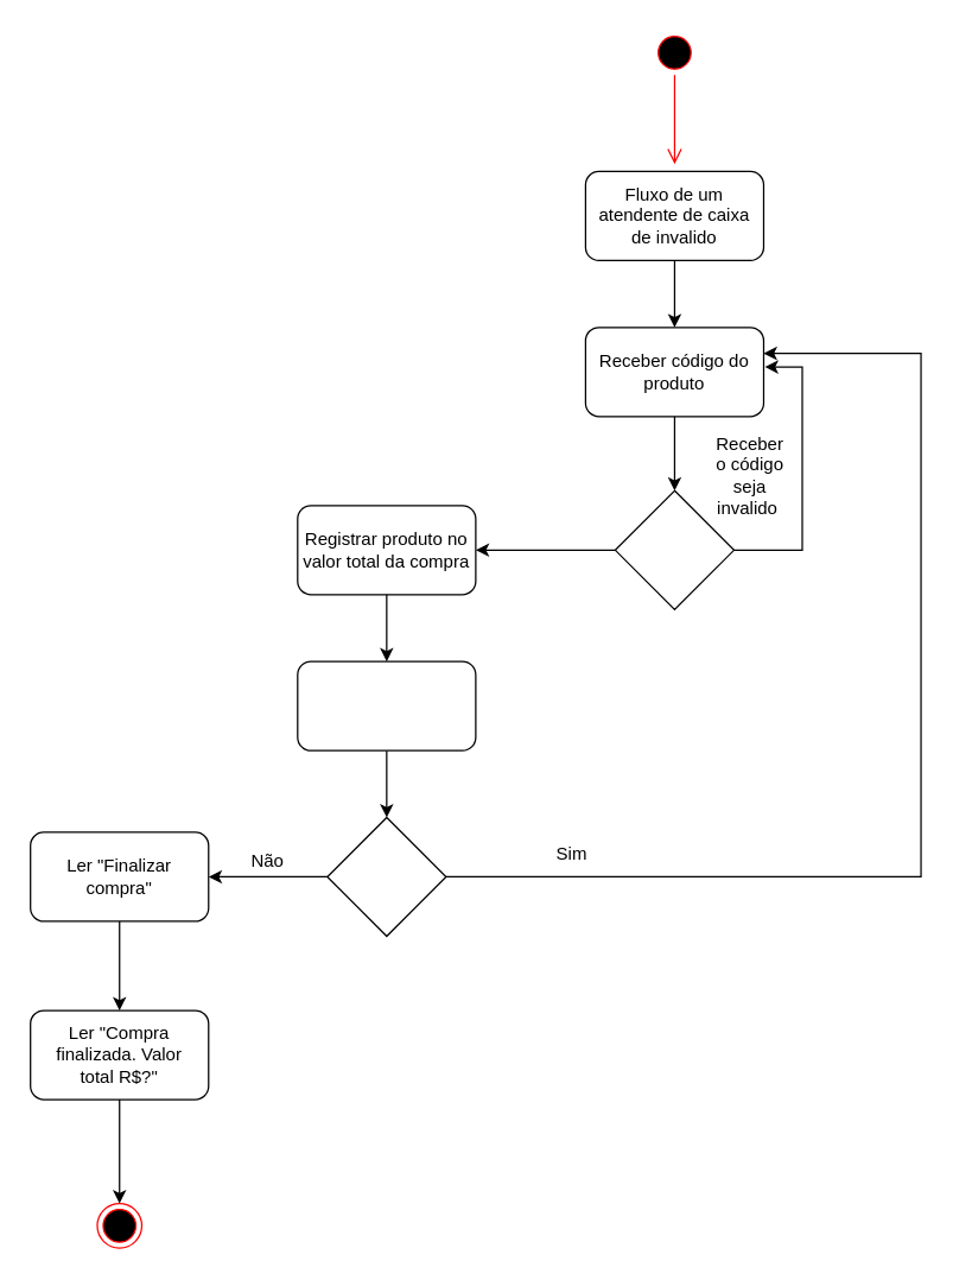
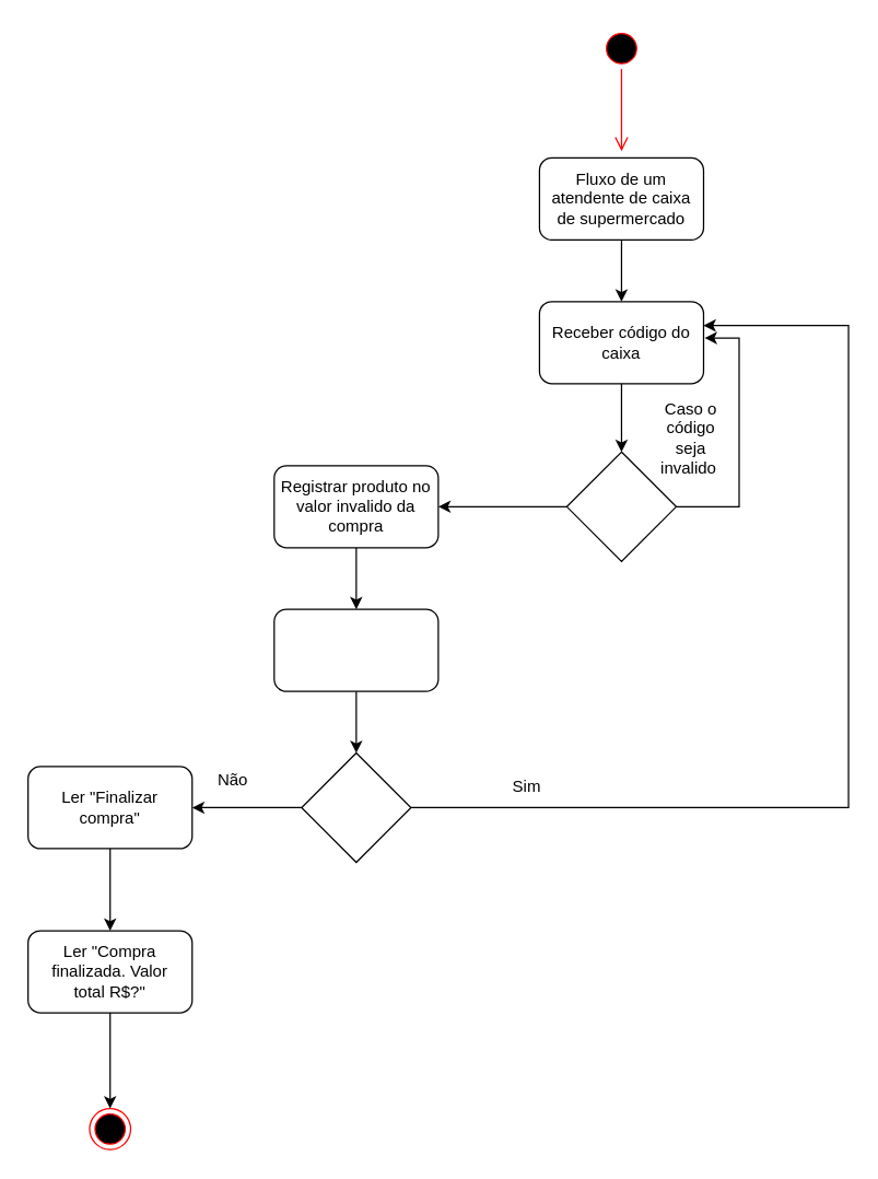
- <mxCell id="6" value="Fluxo de um atendente de caixa de invalido" style="text;html=1;strokeColor=none;fillColor=none;align=center;verticalAlign=middle;whiteSpace=wrap;rounded=0;" vertex="1" parent="1"><mxGeometry x="399" y="120" width="110" height="50" as="geometry" /></mxCell>
+ <mxCell id="6" value="Fluxo de um atendente de caixa de supermercado" style="text;html=1;strokeColor=none;fillColor=none;align=center;verticalAlign=middle;whiteSpace=wrap;rounded=0;" vertex="1" parent="1"><mxGeometry x="399" y="120" width="110" height="50" as="geometry" /></mxCell>
- <mxCell id="9" value="Receber código do produto" style="text;html=1;strokeColor=none;fillColor=none;align=center;verticalAlign=middle;whiteSpace=wrap;rounded=0;" vertex="1" parent="1"><mxGeometry x="394" y="225" width="120" height="50" as="geometry" /></mxCell>
+ <mxCell id="9" value="Receber código do caixa" style="text;html=1;strokeColor=none;fillColor=none;align=center;verticalAlign=middle;whiteSpace=wrap;rounded=0;" vertex="1" parent="1"><mxGeometry x="394" y="225" width="120" height="50" as="geometry" /></mxCell>
- <mxCell id="13" value="Receber o código seja invalido&amp;nbsp;" style="text;html=1;strokeColor=none;fillColor=none;align=center;verticalAlign=middle;whiteSpace=wrap;rounded=0;" vertex="1" parent="1"><mxGeometry x="480" y="290" width="50" height="60" as="geometry" /></mxCell>
+ <mxCell id="13" value="Caso o código seja invalido&amp;nbsp;" style="text;html=1;strokeColor=none;fillColor=none;align=center;verticalAlign=middle;whiteSpace=wrap;rounded=0;" vertex="1" parent="1"><mxGeometry x="480" y="290" width="50" height="60" as="geometry" /></mxCell>
- <mxCell id="16" value="Registrar produto no valor total da compra" style="text;html=1;strokeColor=none;fillColor=none;align=center;verticalAlign=middle;whiteSpace=wrap;rounded=0;" vertex="1" parent="1"><mxGeometry x="200" y="345" width="120" height="50" as="geometry" /></mxCell>
+ <mxCell id="16" value="Registrar produto no valor invalido da compra" style="text;html=1;strokeColor=none;fillColor=none;align=center;verticalAlign=middle;whiteSpace=wrap;rounded=0;" vertex="1" parent="1"><mxGeometry x="200" y="345" width="120" height="50" as="geometry" /></mxCell>
- <mxCell id="25" value="Não" style="text;html=1;strokeColor=none;fillColor=none;align=center;verticalAlign=middle;whiteSpace=wrap;rounded=0;" vertex="1" parent="1"><mxGeometry x="160" y="570" width="40" height="20" as="geometry" /></mxCell>
+ <mxCell id="25" value="Não" style="text;html=1;strokeColor=none;fillColor=none;align=center;verticalAlign=middle;whiteSpace=wrap;rounded=0;" vertex="1" parent="1"><mxGeometry x="150" y="560" width="40" height="20" as="geometry" /></mxCell>
